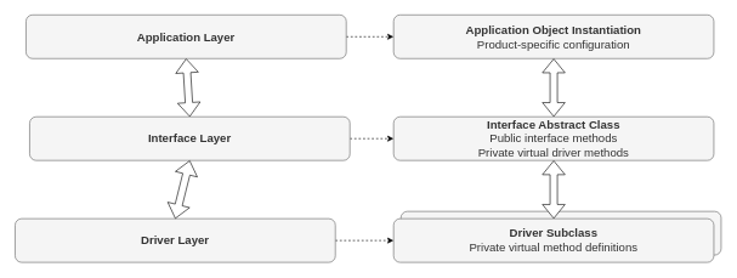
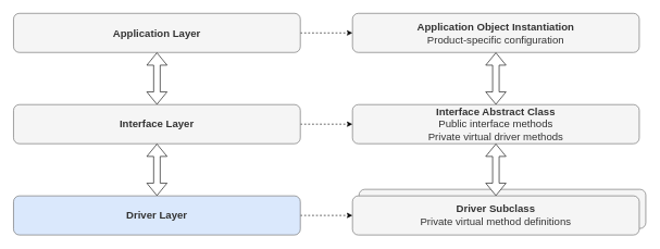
- <mxCell id="4" value="Application Layer" style="rounded=1;whiteSpace=wrap;html=1;fontStyle=1;fontSize=16;fillColor=#f5f5f5;strokeColor=#666666;fontColor=#333333;" vertex="1" parent="1"><mxGeometry x="35" y="20" width="440" height="60" as="geometry" /></mxCell>
+ <mxCell id="4" value="Application Layer" style="rounded=1;whiteSpace=wrap;html=1;fontStyle=1;fontSize=16;fillColor=#f5f5f5;strokeColor=#666666;fontColor=#333333;" vertex="1" parent="1"><mxGeometry x="20" y="20" width="440" height="60" as="geometry" /></mxCell>
- <mxCell id="6" value="Interface Layer" style="rounded=1;whiteSpace=wrap;html=1;fontStyle=1;fontSize=16;fillColor=#f5f5f5;strokeColor=#666666;fontColor=#333333;" vertex="1" parent="1"><mxGeometry x="40" y="160" width="440" height="60" as="geometry" /></mxCell>
+ <mxCell id="6" value="Interface Layer" style="rounded=1;whiteSpace=wrap;html=1;fontStyle=1;fontSize=16;fillColor=#f5f5f5;strokeColor=#666666;fontColor=#333333;" vertex="1" parent="1"><mxGeometry x="20" y="160" width="440" height="60" as="geometry" /></mxCell>
- <mxCell id="8" value="Driver Layer" style="rounded=1;whiteSpace=wrap;html=1;fontStyle=1;fontSize=16;fillColor=#f5f5f5;strokeColor=#666666;fontColor=#333333;" vertex="1" parent="1"><mxGeometry x="20" y="300" width="440" height="60" as="geometry" /></mxCell>
+ <mxCell id="8" value="Driver Layer" style="rounded=1;whiteSpace=wrap;html=1;fontStyle=1;fontSize=16;fillColor=#dae8fc;strokeColor=#666666;fontColor=#333333;" vertex="1" parent="1"><mxGeometry x="20" y="300" width="440" height="60" as="geometry" /></mxCell>
